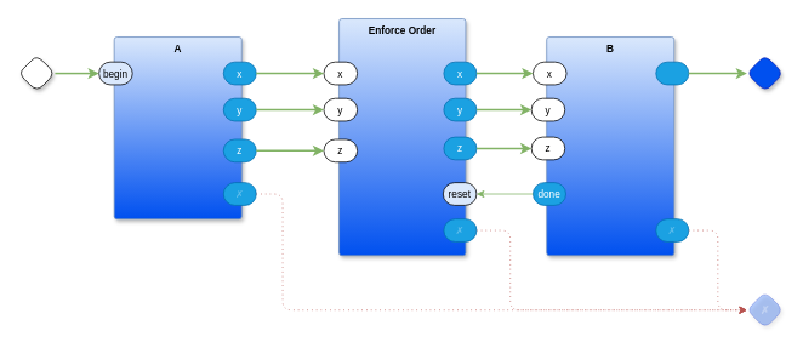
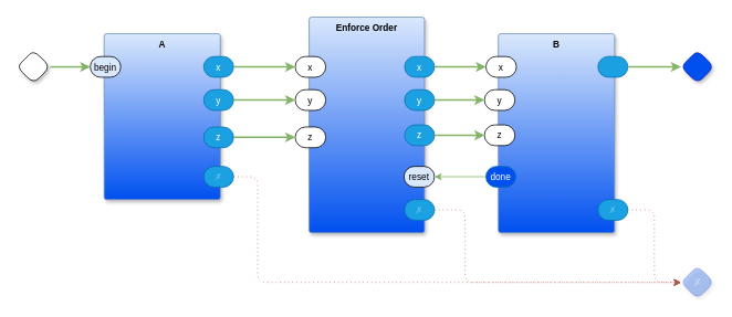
- <mxCell id="25" value="done" style="rounded=1;sketch=0;points=[[0,0.5,0,0,0],[1,0.5,0,0,0]];fillColor=#1ba1e2;fontColor=#ffffff;strokeColor=#006EAF;arcSize=50;fontFamily=Helvetica;fontSize=11;" vertex="1" parent="20"><mxGeometry x="-15" y="160" width="36" height="25" as="geometry" /></mxCell>
+ <mxCell id="25" value="done" style="rounded=1;sketch=0;points=[[0,0.5,0,0,0],[1,0.5,0,0,0]];fillColor=#0050ef;fontColor=#ffffff;strokeColor=#006EAF;arcSize=50;fontFamily=Helvetica;fontSize=11;" vertex="1" parent="20"><mxGeometry x="-15" y="160" width="36" height="25" as="geometry" /></mxCell>
